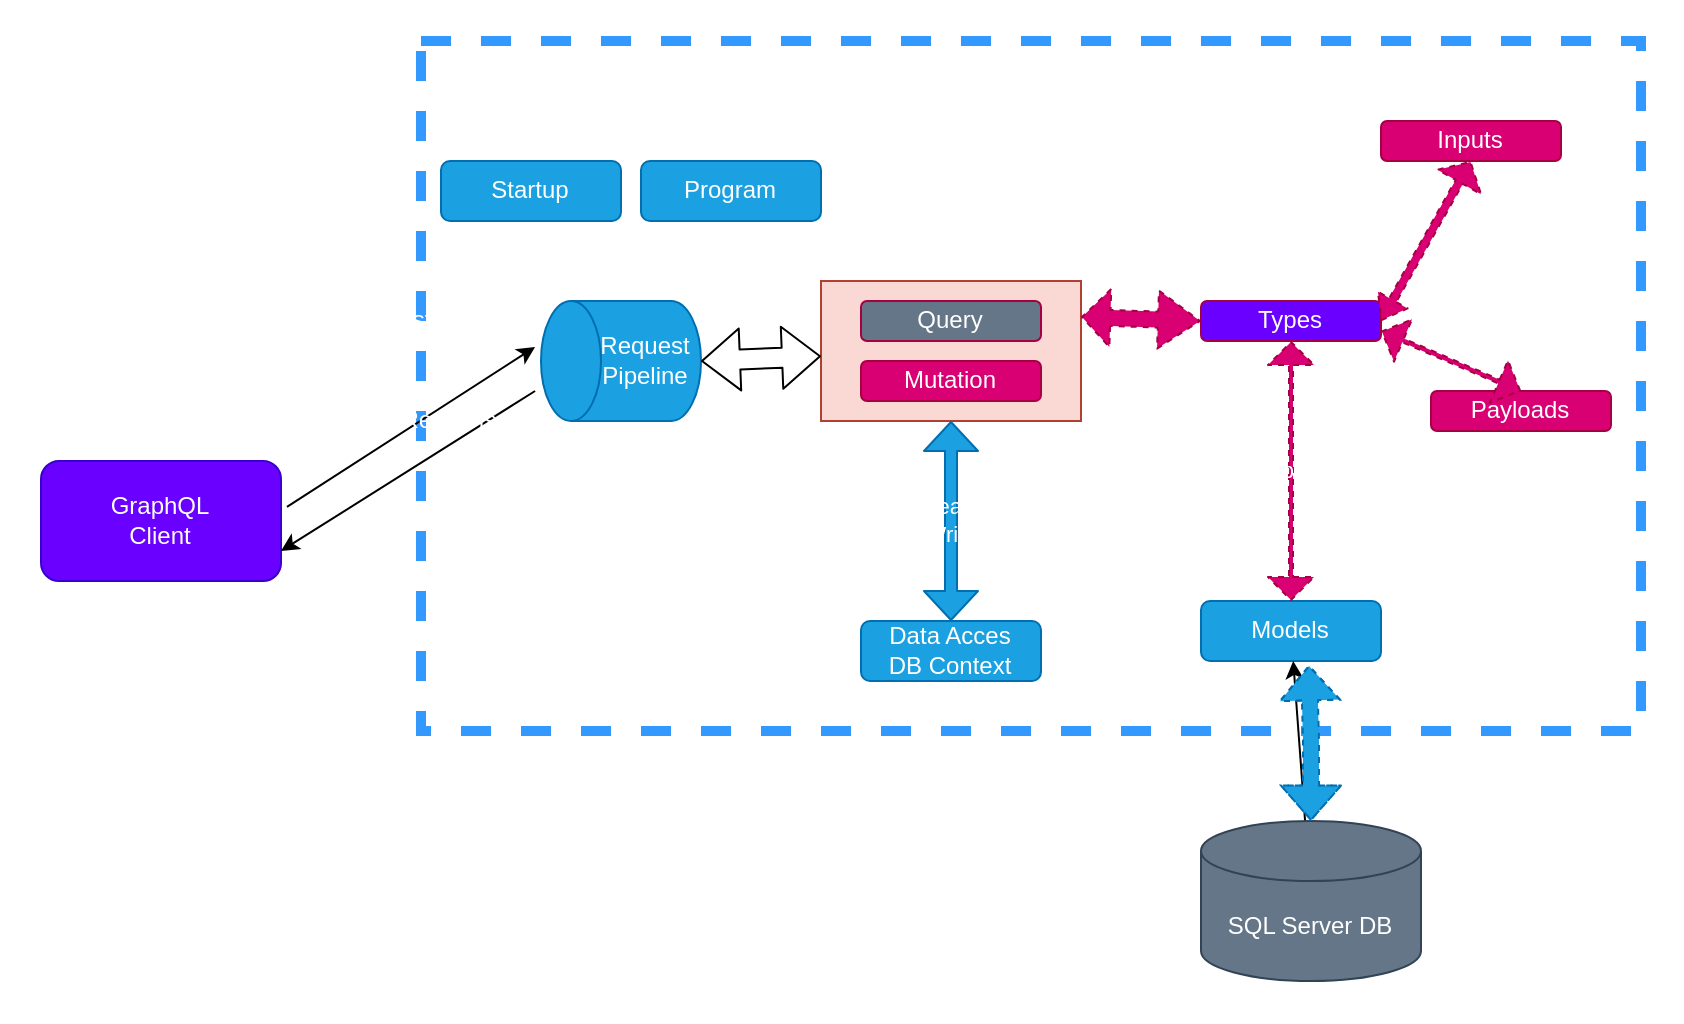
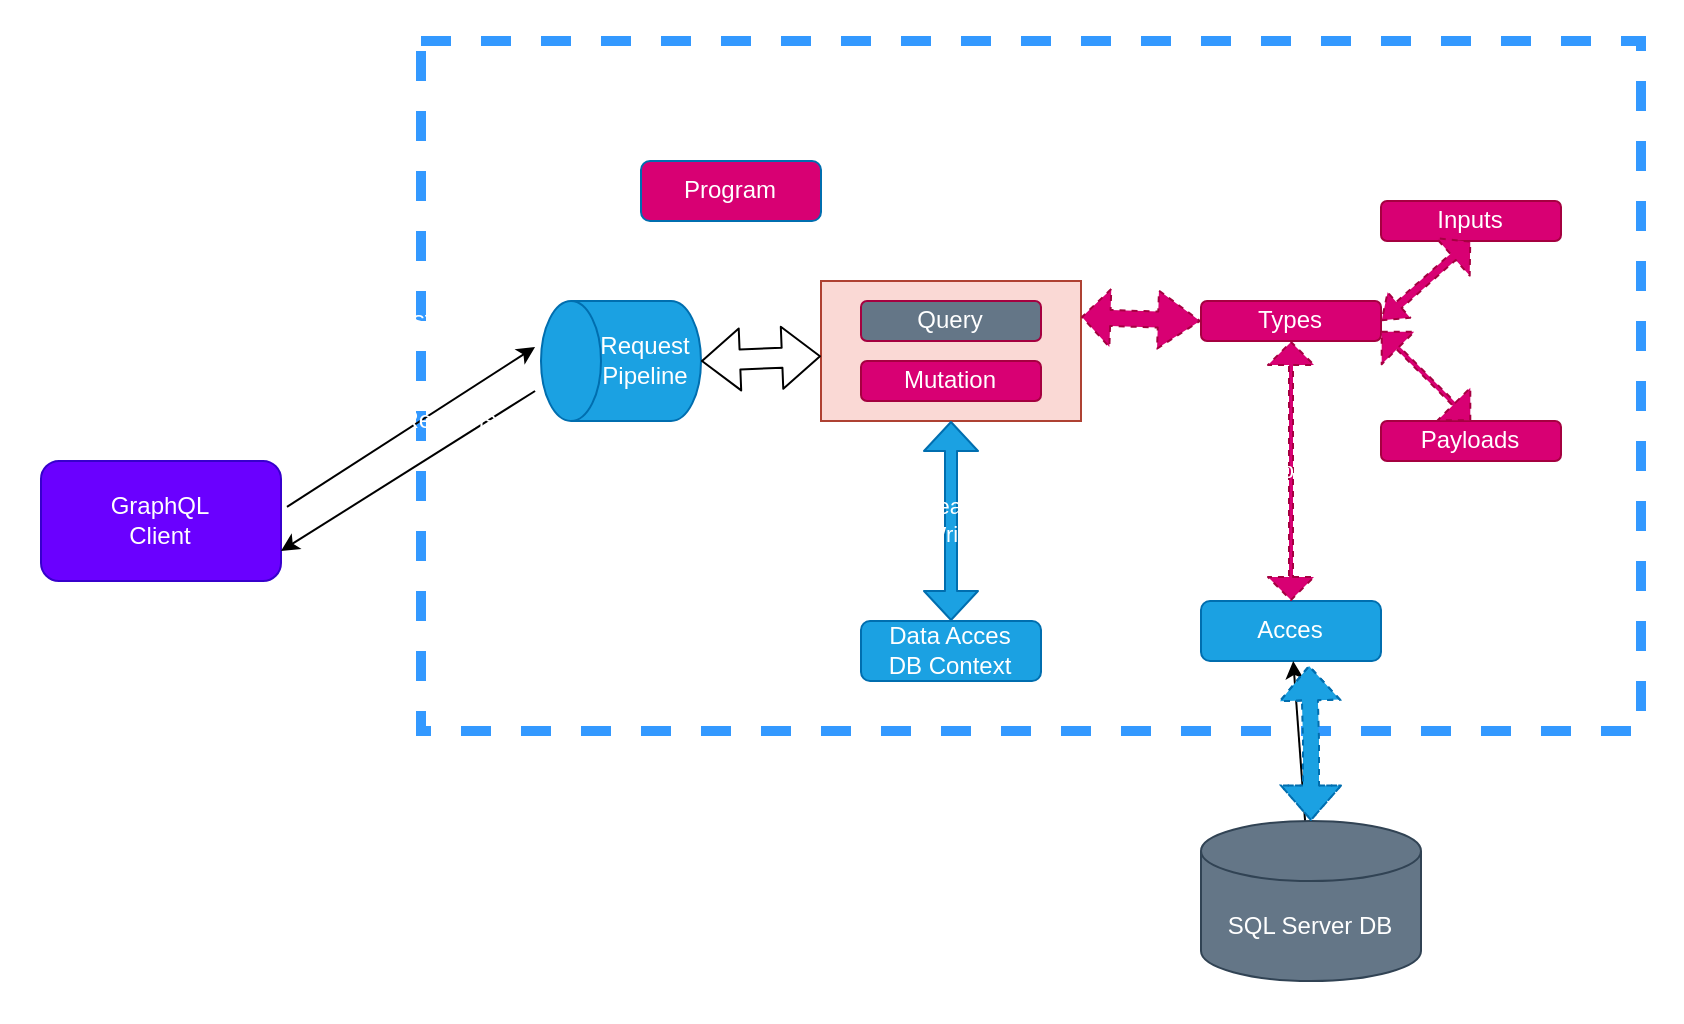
- <mxCell id="11" value="Inputs" style="rounded=1;whiteSpace=wrap;html=1;labelBackgroundColor=none;fillColor=#d80073;fontColor=#ffffff;strokeColor=#A50040;" parent="1" vertex="1"><mxGeometry x="690" y="60" width="90" height="20" as="geometry" /></mxCell>
+ <mxCell id="11" value="Inputs" style="rounded=1;whiteSpace=wrap;html=1;labelBackgroundColor=none;fillColor=#d80073;fontColor=#ffffff;strokeColor=#A50040;" parent="1" vertex="1"><mxGeometry x="690" y="100" width="90" height="20" as="geometry" /></mxCell>
- <mxCell id="9" value="Startup" style="rounded=1;whiteSpace=wrap;html=1;fillColor=#1ba1e2;fontColor=#ffffff;strokeColor=#006EAF;" parent="1" vertex="1"><mxGeometry x="220" y="80" width="90" height="30" as="geometry" /></mxCell>
- <mxCell id="5" value="Program" style="rounded=1;whiteSpace=wrap;html=1;fillColor=#1ba1e2;fontColor=#ffffff;strokeColor=#006EAF;" parent="1" vertex="1"><mxGeometry x="320" y="80" width="90" height="30" as="geometry" /></mxCell>
+ <mxCell id="5" value="Program" style="rounded=1;whiteSpace=wrap;html=1;fillColor=#d80073;fontColor=#ffffff;strokeColor=#006EAF;" parent="1" vertex="1"><mxGeometry x="320" y="80" width="90" height="30" as="geometry" /></mxCell>
- <mxCell id="10" value="Types" style="rounded=1;whiteSpace=wrap;html=1;labelBackgroundColor=none;fillColor=#6a00ff;fontColor=#ffffff;strokeColor=#A50040;" parent="1" vertex="1"><mxGeometry x="600" y="150" width="90" height="20" as="geometry" /></mxCell>
+ <mxCell id="10" value="Types" style="rounded=1;whiteSpace=wrap;html=1;labelBackgroundColor=none;fillColor=#d80073;fontColor=#ffffff;strokeColor=#A50040;" parent="1" vertex="1"><mxGeometry x="600" y="150" width="90" height="20" as="geometry" /></mxCell>
- <mxCell id="12" value="Payloads" style="rounded=1;whiteSpace=wrap;html=1;labelBackgroundColor=none;fillColor=#d80073;fontColor=#ffffff;strokeColor=#A50040;" parent="1" vertex="1"><mxGeometry x="715" y="195" width="90" height="20" as="geometry" /></mxCell>
+ <mxCell id="12" value="Payloads" style="rounded=1;whiteSpace=wrap;html=1;labelBackgroundColor=none;fillColor=#d80073;fontColor=#ffffff;strokeColor=#A50040;" parent="1" vertex="1"><mxGeometry x="690" y="210" width="90" height="20" as="geometry" /></mxCell>
- <mxCell id="14" value="Models" style="rounded=1;whiteSpace=wrap;html=1;fillColor=#1ba1e2;fontColor=#ffffff;strokeColor=#006EAF;" parent="1" vertex="1"><mxGeometry x="600" y="300" width="90" height="30" as="geometry" /></mxCell>
+ <mxCell id="14" value="Acces" style="rounded=1;whiteSpace=wrap;html=1;fillColor=#1ba1e2;fontColor=#ffffff;strokeColor=#006EAF;" parent="1" vertex="1"><mxGeometry x="600" y="300" width="90" height="30" as="geometry" /></mxCell>
